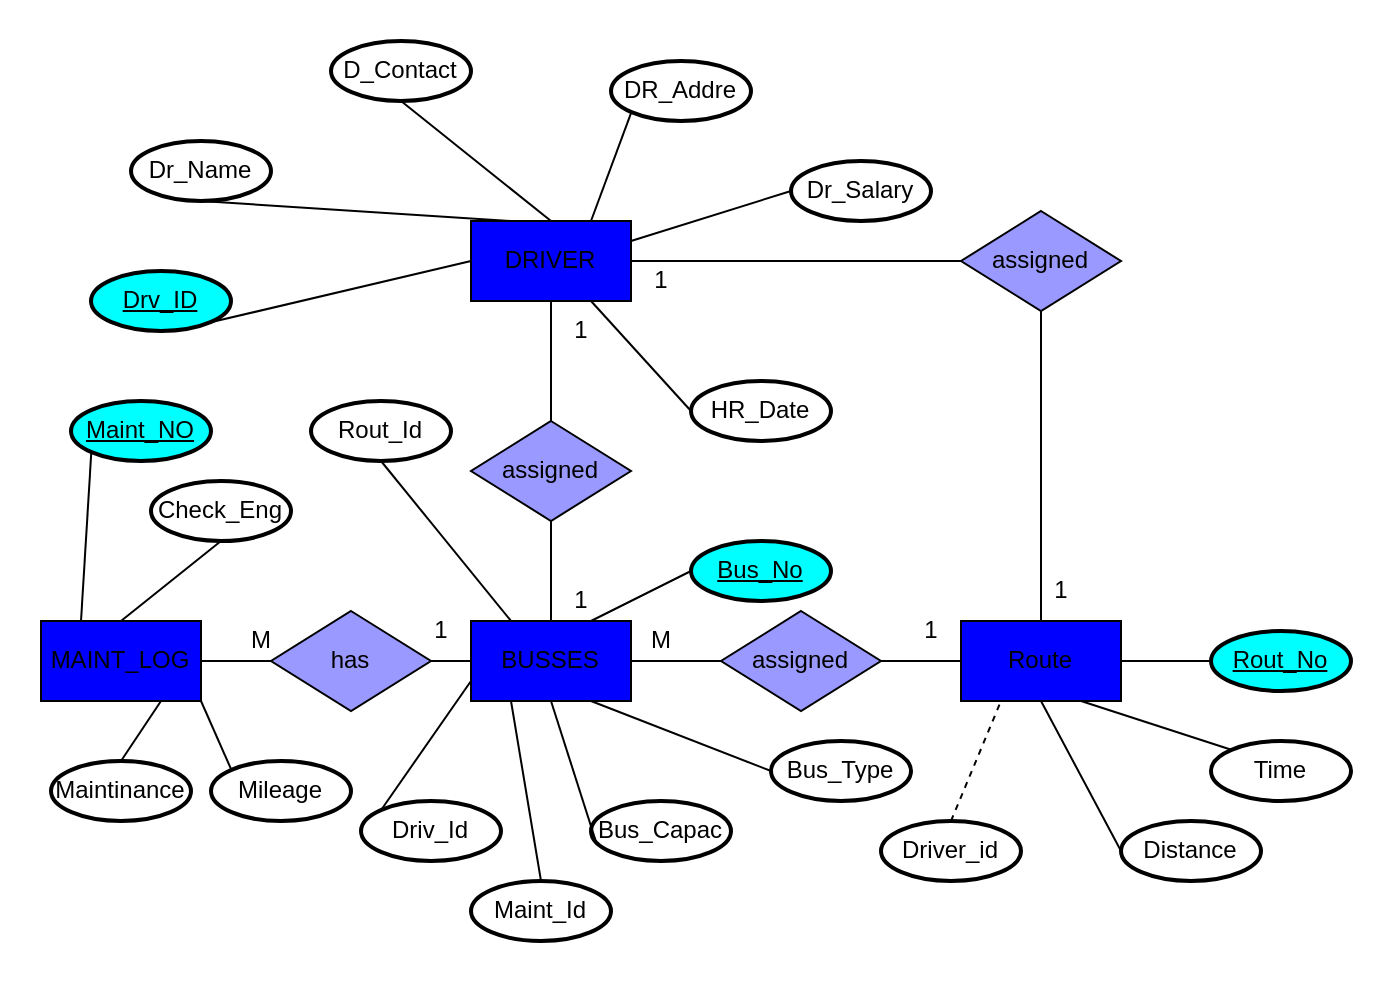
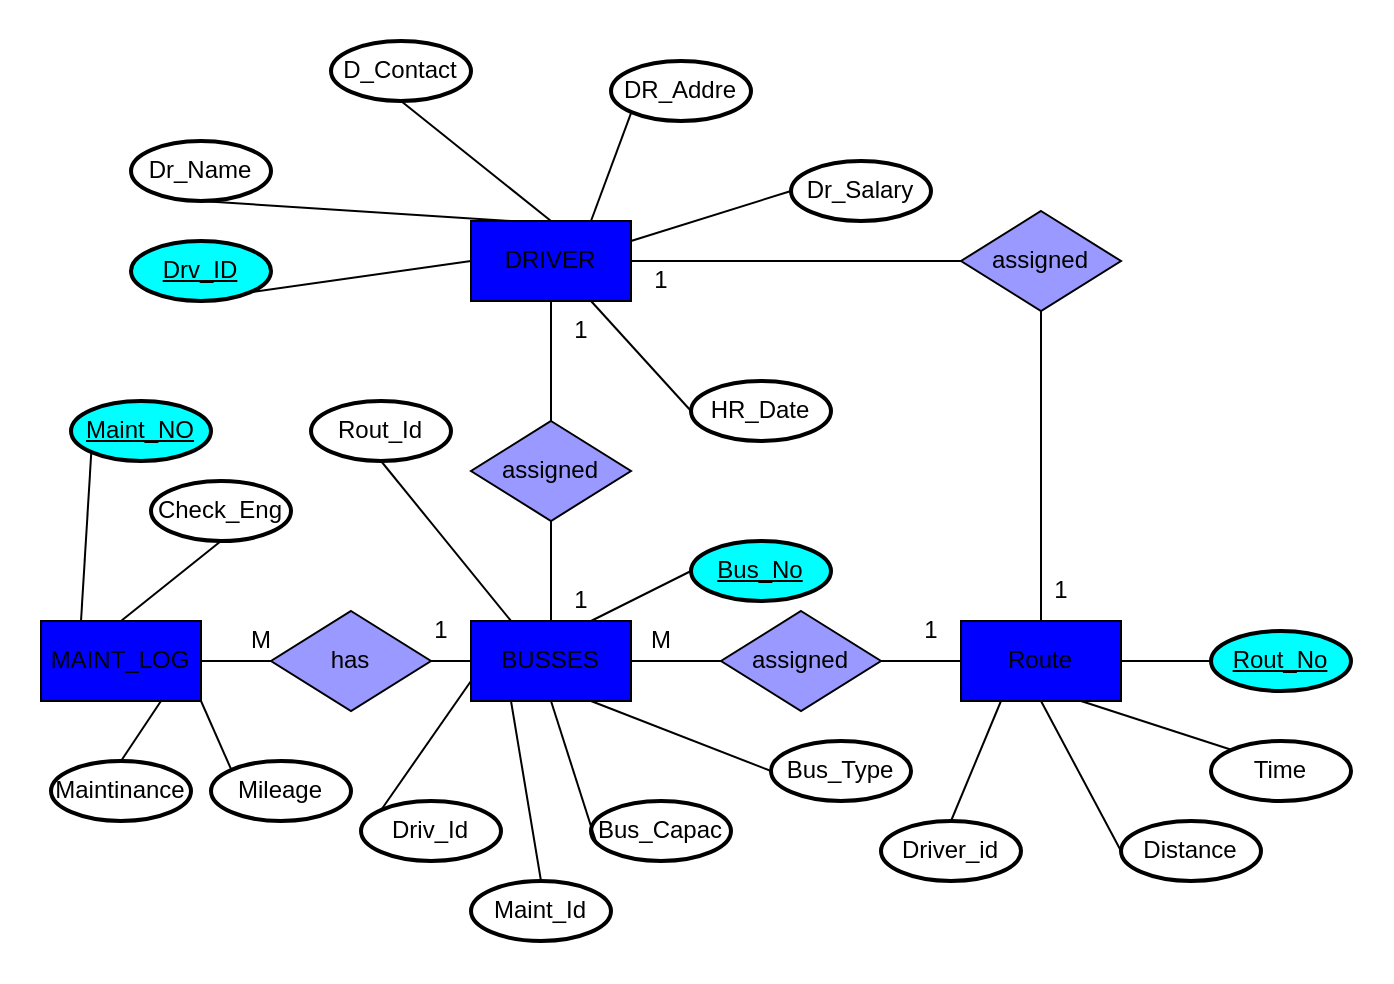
- <mxCell id="13" value="&lt;u&gt;Drv_ID&lt;/u&gt;" style="strokeWidth=2;html=1;shape=mxgraph.flowchart.start_1;whiteSpace=wrap;fillColor=light-dark(#00FFFF,#00CCCC);" parent="1" vertex="1"><mxGeometry x="45" y="135" width="70" height="30" as="geometry" /></mxCell>
+ <mxCell id="13" value="&lt;u&gt;Drv_ID&lt;/u&gt;" style="strokeWidth=2;html=1;shape=mxgraph.flowchart.start_1;whiteSpace=wrap;fillColor=light-dark(#00FFFF,#00CCCC);" parent="1" vertex="1"><mxGeometry x="65" y="120" width="70" height="30" as="geometry" /></mxCell>
- <mxCell id="54" value="" style="endArrow=none;html=1;rounded=0;entryX=0.25;entryY=1;entryDx=0;entryDy=0;exitX=0.5;exitY=0;exitDx=0;exitDy=0;exitPerimeter=0;dashed=1;" parent="1" source="19" target="4" edge="1"><mxGeometry width="50" height="50" relative="1" as="geometry"><mxPoint x="500" y="250" as="sourcePoint" /><mxPoint x="530" y="340" as="targetPoint" /></mxGeometry></mxCell>
+ <mxCell id="54" value="" style="endArrow=none;html=1;rounded=0;entryX=0.25;entryY=1;entryDx=0;entryDy=0;exitX=0.5;exitY=0;exitDx=0;exitDy=0;exitPerimeter=0;" parent="1" source="19" target="4" edge="1"><mxGeometry width="50" height="50" relative="1" as="geometry"><mxPoint x="500" y="250" as="sourcePoint" /><mxPoint x="530" y="340" as="targetPoint" /></mxGeometry></mxCell>
